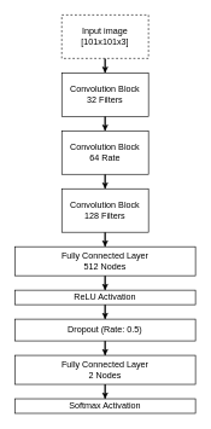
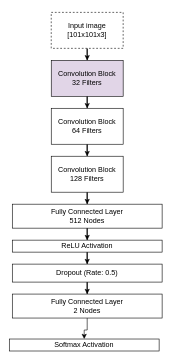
- <mxCell id="5" value="Convolution Block&lt;br&gt;32 Filters" style="rounded=0;whiteSpace=wrap;html=1;" vertex="1" parent="1"><mxGeometry x="85" y="100" width="120" height="60" as="geometry" /></mxCell>
+ <mxCell id="5" value="Convolution Block&lt;br&gt;32 Filters" style="rounded=0;whiteSpace=wrap;html=1;fillColor=#e1d5e7;" vertex="1" parent="1"><mxGeometry x="85" y="100" width="120" height="60" as="geometry" /></mxCell>
- <mxCell id="7" value="Convolution Block&lt;br&gt;64 Rate" style="rounded=0;whiteSpace=wrap;html=1;" vertex="1" parent="1"><mxGeometry x="85" y="180" width="120" height="60" as="geometry" /></mxCell>
+ <mxCell id="7" value="Convolution Block&lt;br&gt;64 Filters" style="rounded=0;whiteSpace=wrap;html=1;" vertex="1" parent="1"><mxGeometry x="85" y="180" width="120" height="60" as="geometry" /></mxCell>
- <mxCell id="18" value="Softmax Activation" style="rounded=0;whiteSpace=wrap;html=1;" vertex="1" parent="1"><mxGeometry x="20" y="550" width="250" height="20" as="geometry" /></mxCell>
+ <mxCell id="18" value="Softmax Activation" style="rounded=0;whiteSpace=wrap;html=1;" vertex="1" parent="1"><mxGeometry x="15" y="565" width="250" height="20" as="geometry" /></mxCell>
